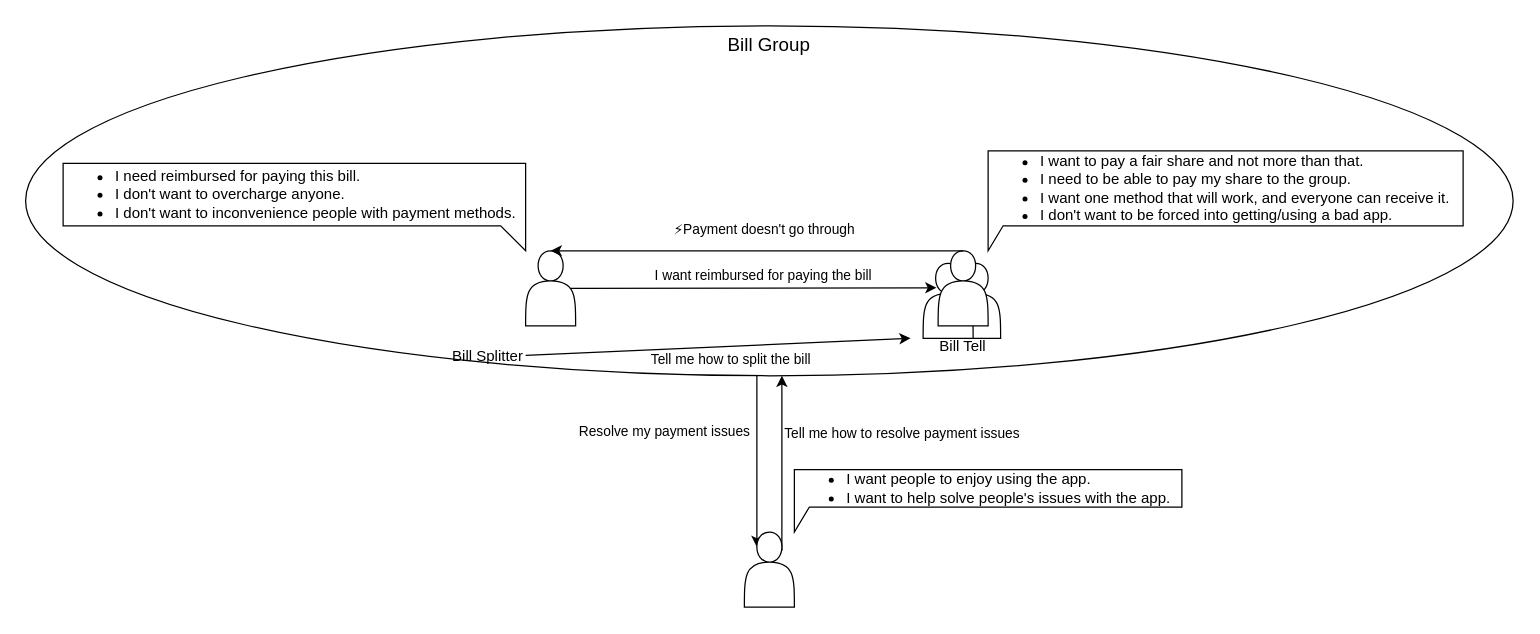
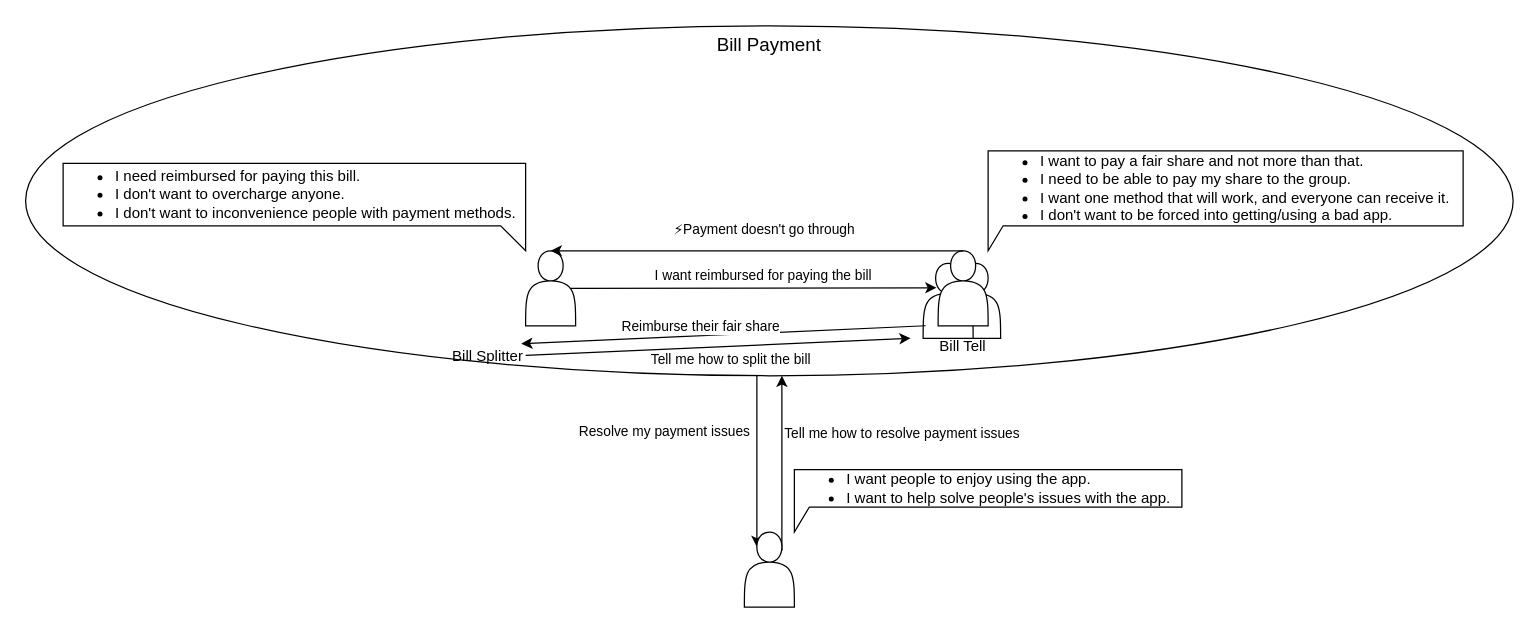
- <mxCell id="6" value="Bill Group" style="ellipse;whiteSpace=wrap;html=1;fillColor=none;verticalAlign=top;fontSize=15;" vertex="1" parent="1"><mxGeometry x="20" y="20" width="1190" height="280" as="geometry" /></mxCell>
+ <mxCell id="6" value="Bill Payment" style="ellipse;whiteSpace=wrap;html=1;fillColor=none;verticalAlign=top;fontSize=15;" vertex="1" parent="1"><mxGeometry x="20" y="20" width="1190" height="280" as="geometry" /></mxCell>
+ <mxCell id="16" value="" style="endArrow=classic;html=1;rounded=0;exitX=0;exitY=0;exitDx=0;exitDy=0;entryX=0.942;entryY=-0.033;entryDx=0;entryDy=0;entryPerimeter=0;" edge="1" parent="1" source="10" target="8"><mxGeometry width="50" height="50" relative="1" as="geometry"><mxPoint x="580" y="310" as="sourcePoint" /><mxPoint x="630" y="260" as="targetPoint" /></mxGeometry></mxCell>
+ <mxCell id="17" value="Reimburse their fair share" style="edgeLabel;html=1;align=center;verticalAlign=middle;resizable=0;points=[];" connectable="0" vertex="1" parent="16"><mxGeometry x="0.393" y="3" relative="1" as="geometry"><mxPoint x="45" y="-13" as="offset" /></mxGeometry></mxCell>
